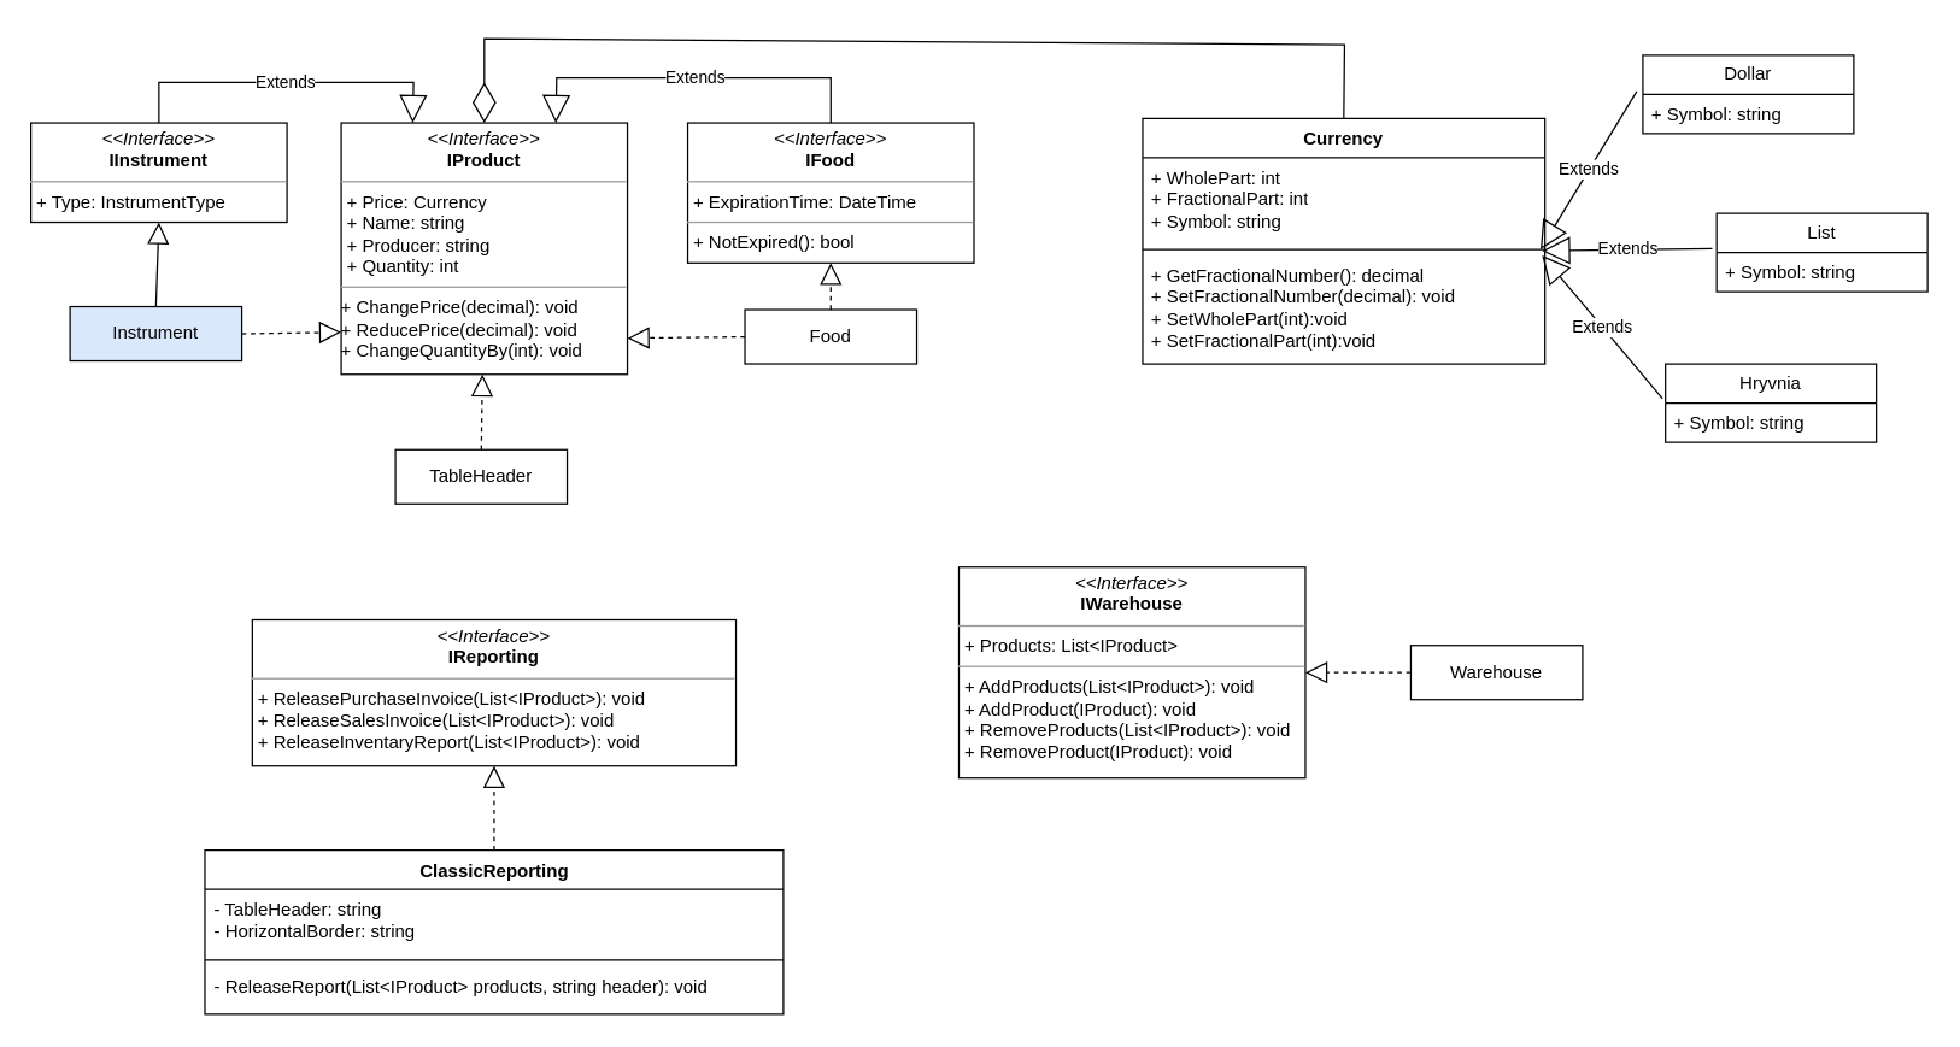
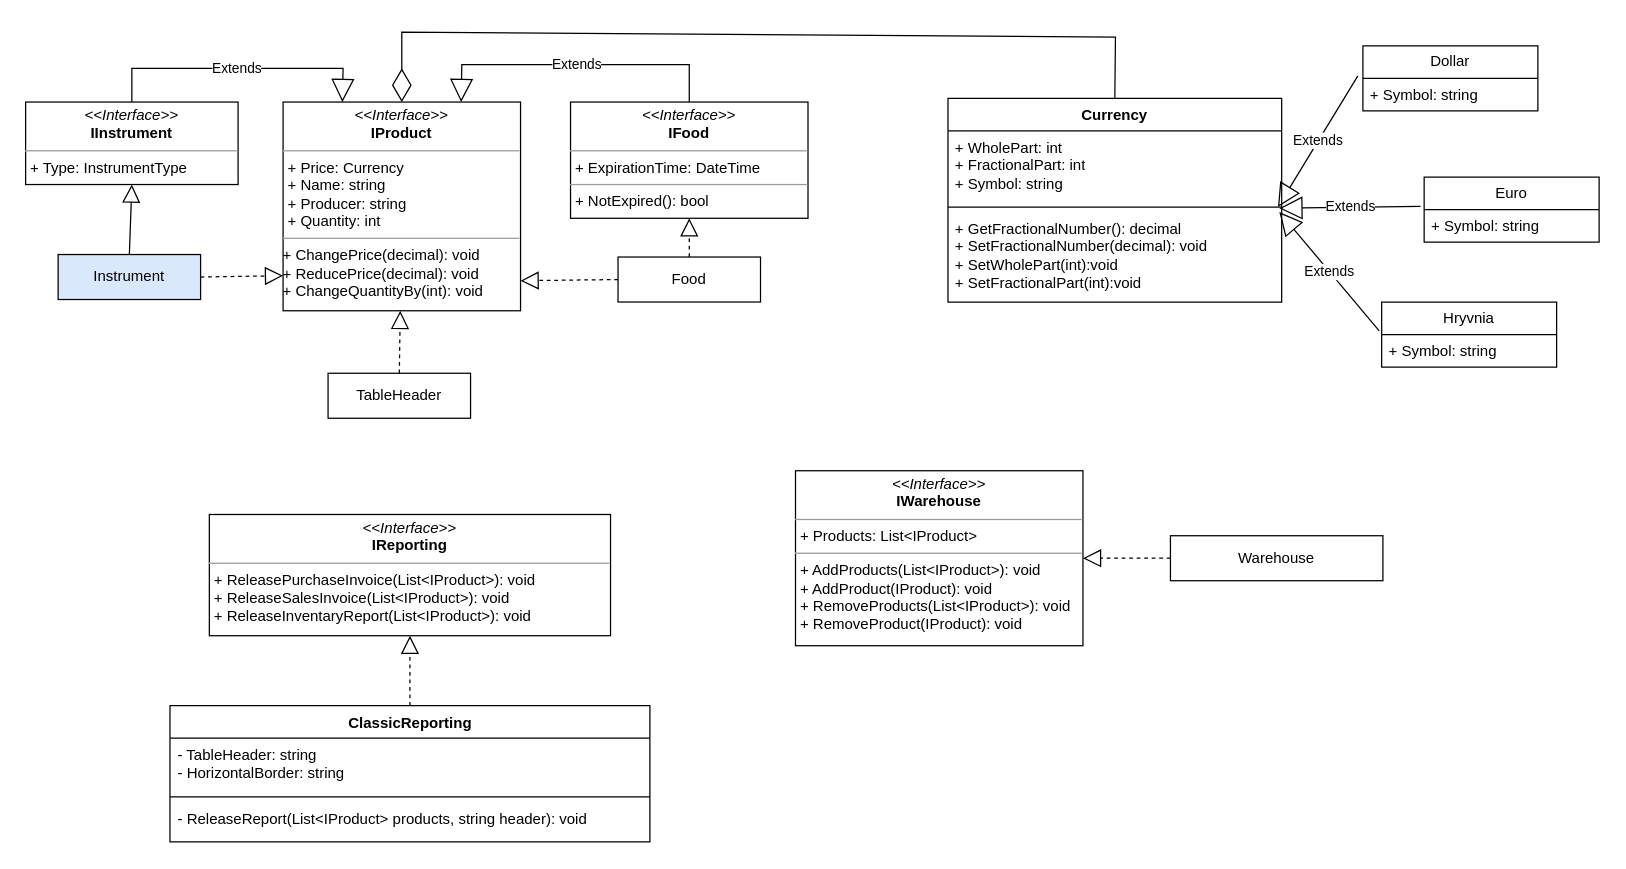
- <mxCell id="14" value="List" style="swimlane;fontStyle=0;childLayout=stackLayout;horizontal=1;startSize=26;fillColor=none;horizontalStack=0;resizeParent=1;resizeParentMax=0;resizeLast=0;collapsible=1;marginBottom=0;whiteSpace=wrap;html=1;" vertex="1" parent="1"><mxGeometry x="1139" y="136" width="140" height="52" as="geometry" /></mxCell>
+ <mxCell id="14" value="Euro" style="swimlane;fontStyle=0;childLayout=stackLayout;horizontal=1;startSize=26;fillColor=none;horizontalStack=0;resizeParent=1;resizeParentMax=0;resizeLast=0;collapsible=1;marginBottom=0;whiteSpace=wrap;html=1;" vertex="1" parent="1"><mxGeometry x="1139" y="136" width="140" height="52" as="geometry" /></mxCell>
- <mxCell id="24" value="Warehouse" style="html=1;whiteSpace=wrap;" vertex="1" parent="1"><mxGeometry x="936" y="423" width="114" height="36" as="geometry" /></mxCell>
+ <mxCell id="24" value="Warehouse" style="html=1;whiteSpace=wrap;" vertex="1" parent="1"><mxGeometry x="936" y="423" width="170" height="36" as="geometry" /></mxCell>
